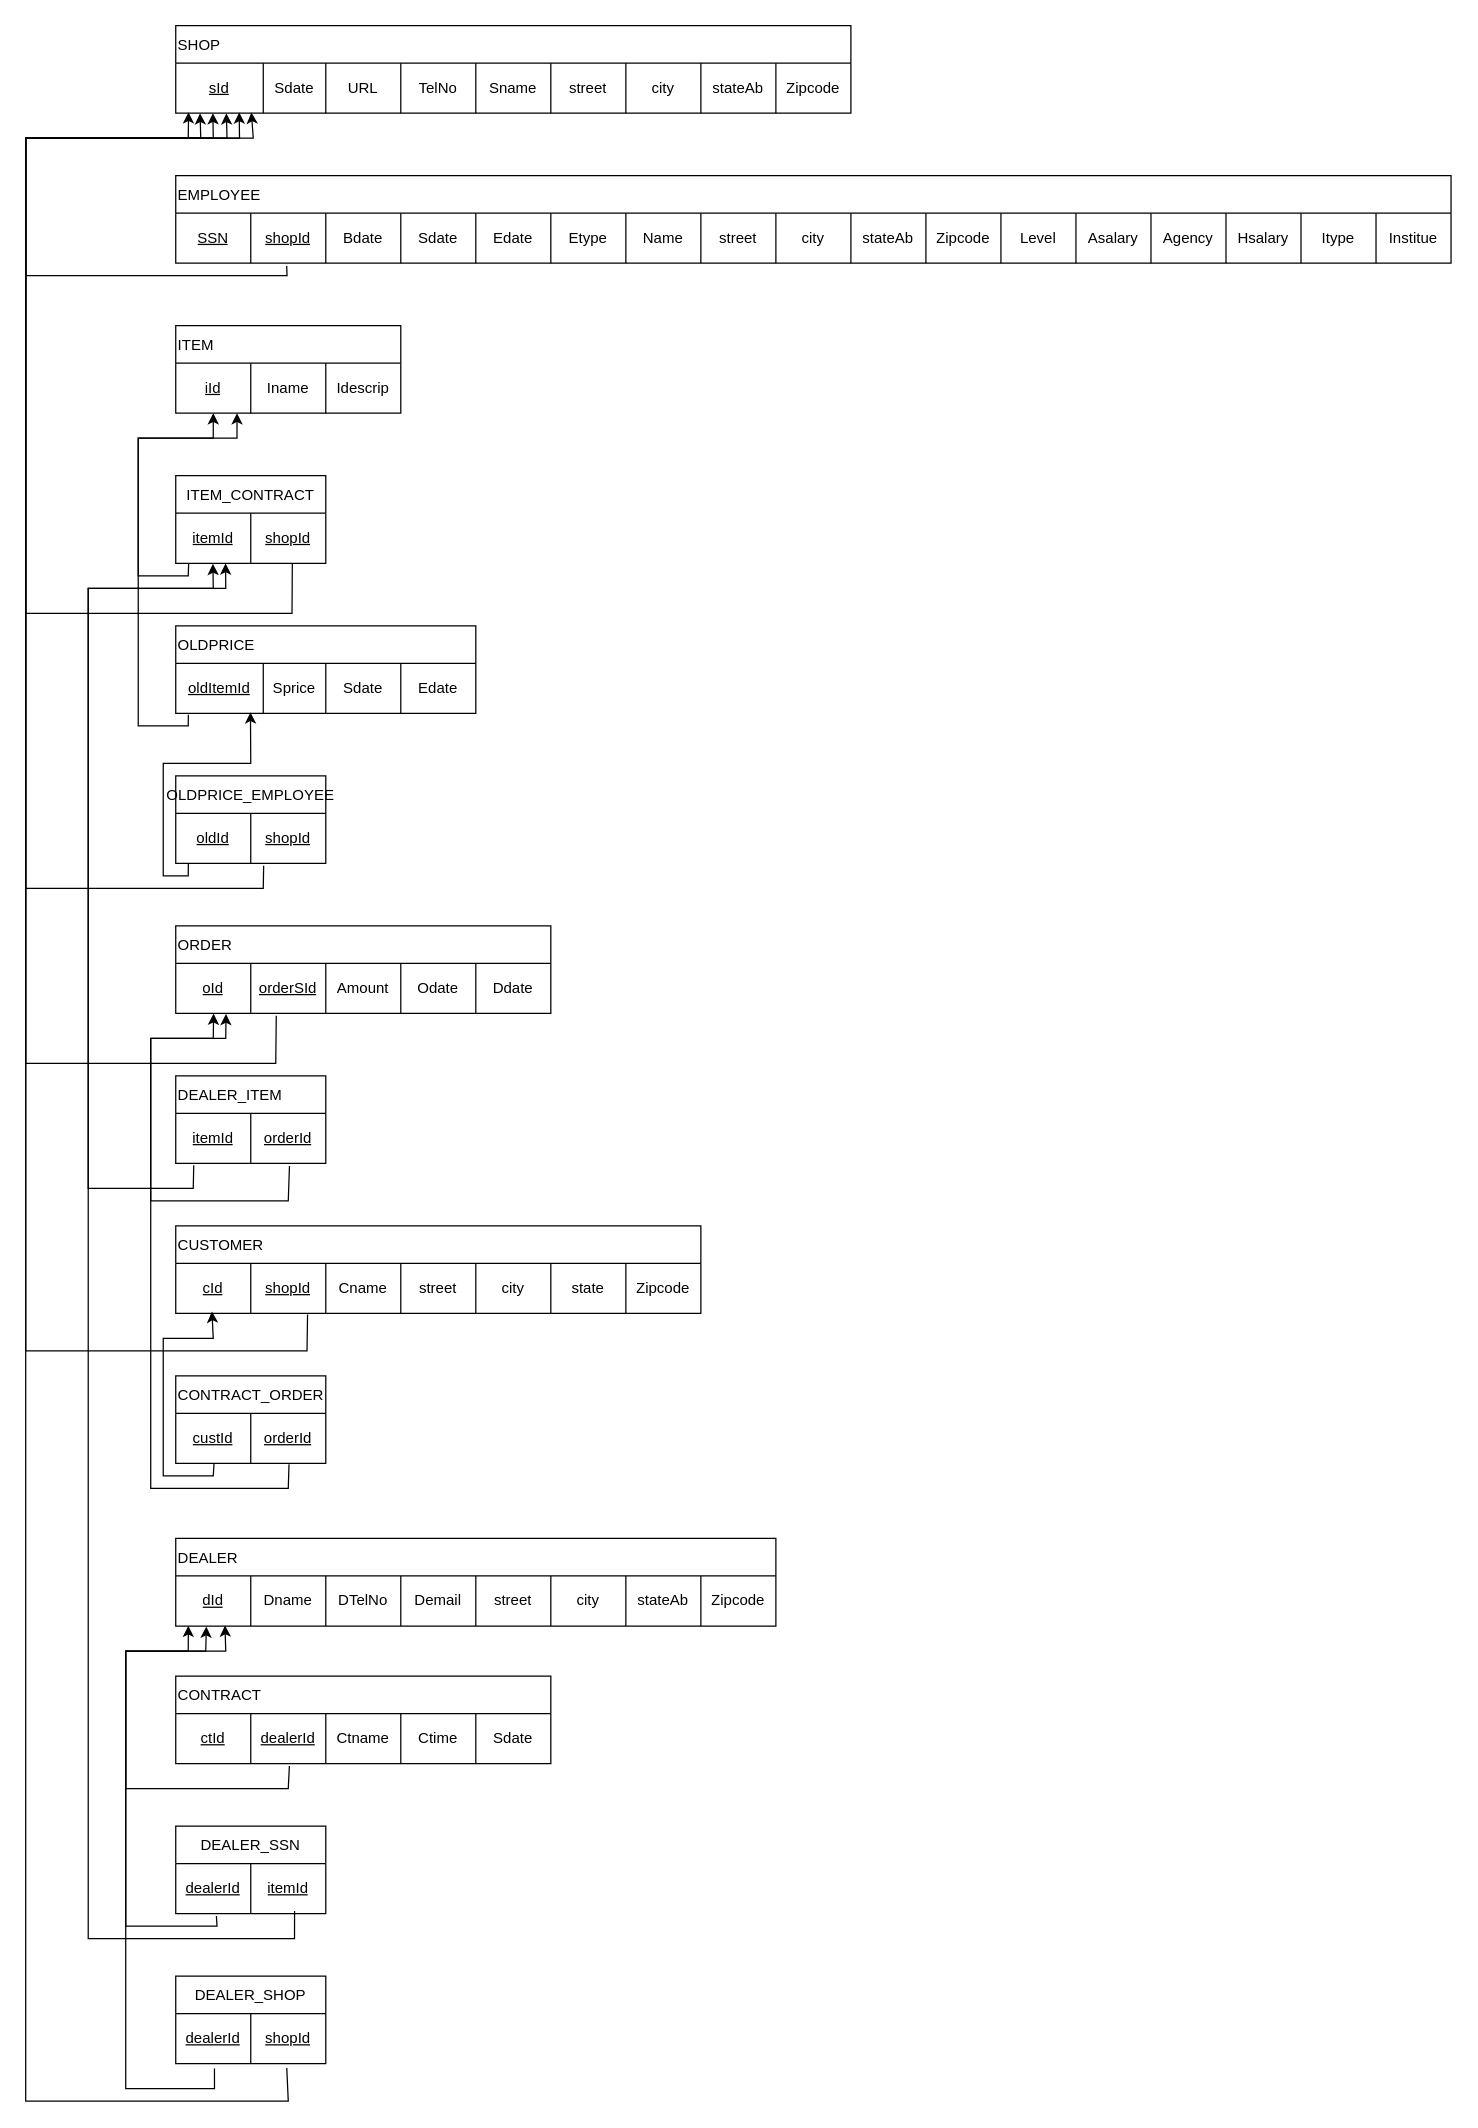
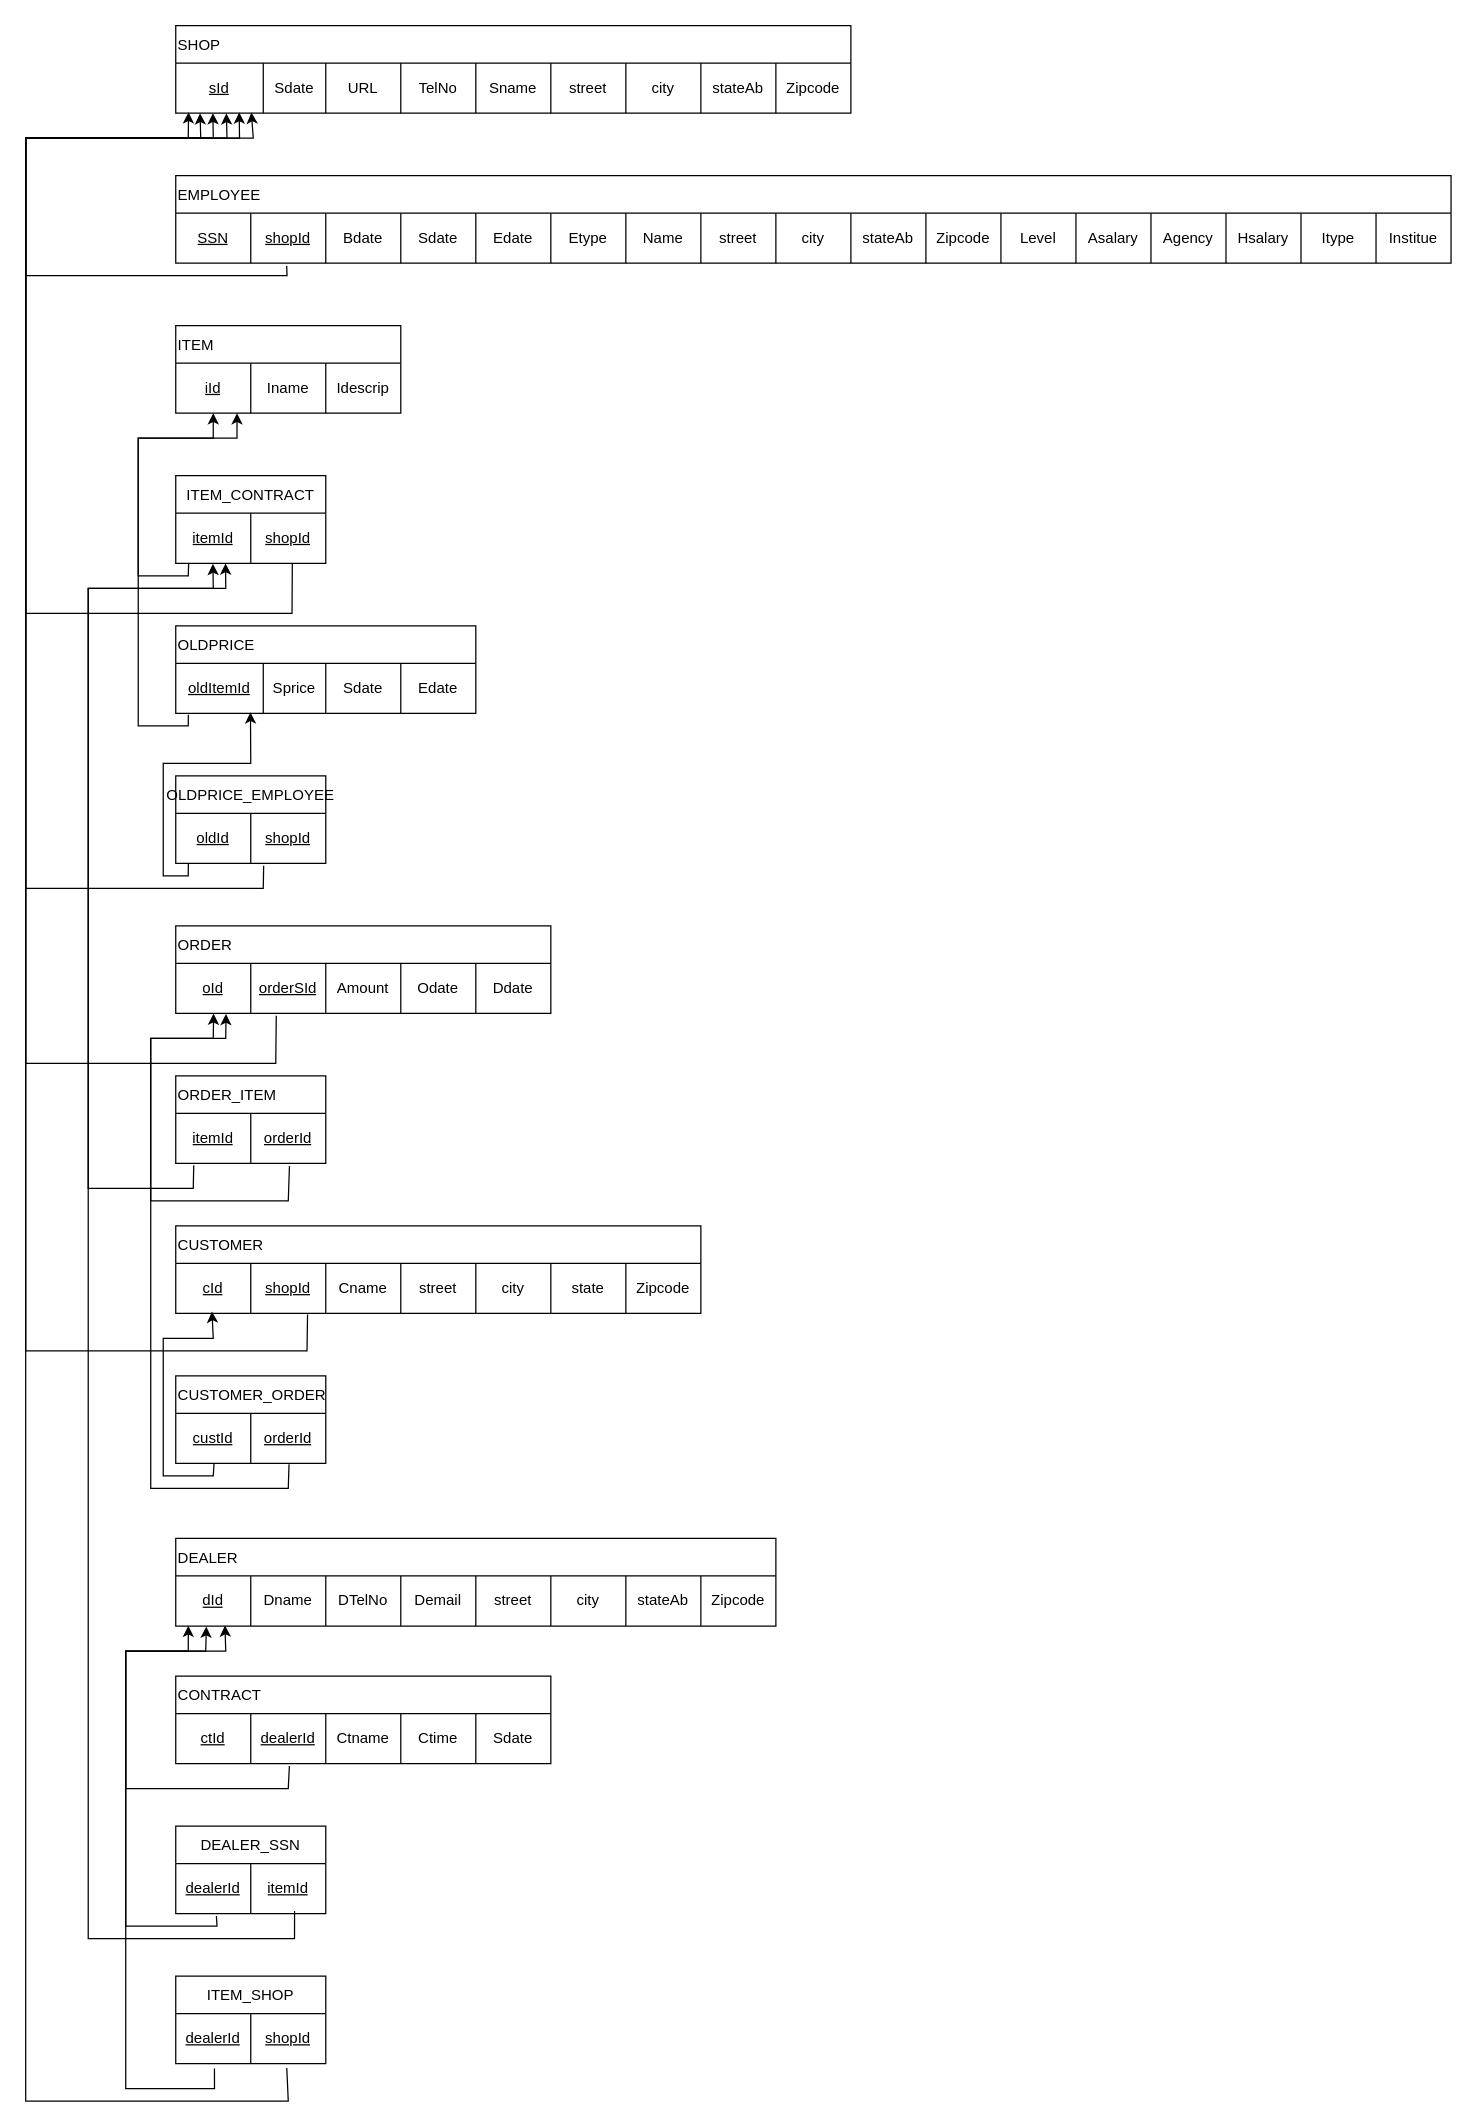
- <mxCell id="76" value="DEALER_ITEM" style="shape=table;startSize=30;container=1;collapsible=0;childLayout=tableLayout;align=left;" vertex="1" parent="1"><mxGeometry y="860" width="120" height="70" as="geometry" x="140" /></mxCell>
+ <mxCell id="76" value="ORDER_ITEM" style="shape=table;startSize=30;container=1;collapsible=0;childLayout=tableLayout;align=left;" vertex="1" parent="1"><mxGeometry y="860" width="120" height="70" as="geometry" x="140" /></mxCell>
- <mxCell id="96" value="CONTRACT_ORDER" style="shape=table;startSize=30;container=1;collapsible=0;childLayout=tableLayout;align=left;" vertex="1" parent="1"><mxGeometry y="1100" width="120" height="70" as="geometry" x="140" /></mxCell>
+ <mxCell id="96" value="CUSTOMER_ORDER" style="shape=table;startSize=30;container=1;collapsible=0;childLayout=tableLayout;align=left;" vertex="1" parent="1"><mxGeometry y="1100" width="120" height="70" as="geometry" x="140" /></mxCell>
- <mxCell id="80" value="DEALER_SHOP" style="shape=table;startSize=30;container=1;collapsible=0;childLayout=tableLayout;" vertex="1" parent="1"><mxGeometry y="1580" width="120" height="70" as="geometry" x="140" /></mxCell>
+ <mxCell id="80" value="ITEM_SHOP" style="shape=table;startSize=30;container=1;collapsible=0;childLayout=tableLayout;" vertex="1" parent="1"><mxGeometry y="1580" width="120" height="70" as="geometry" x="140" /></mxCell>
